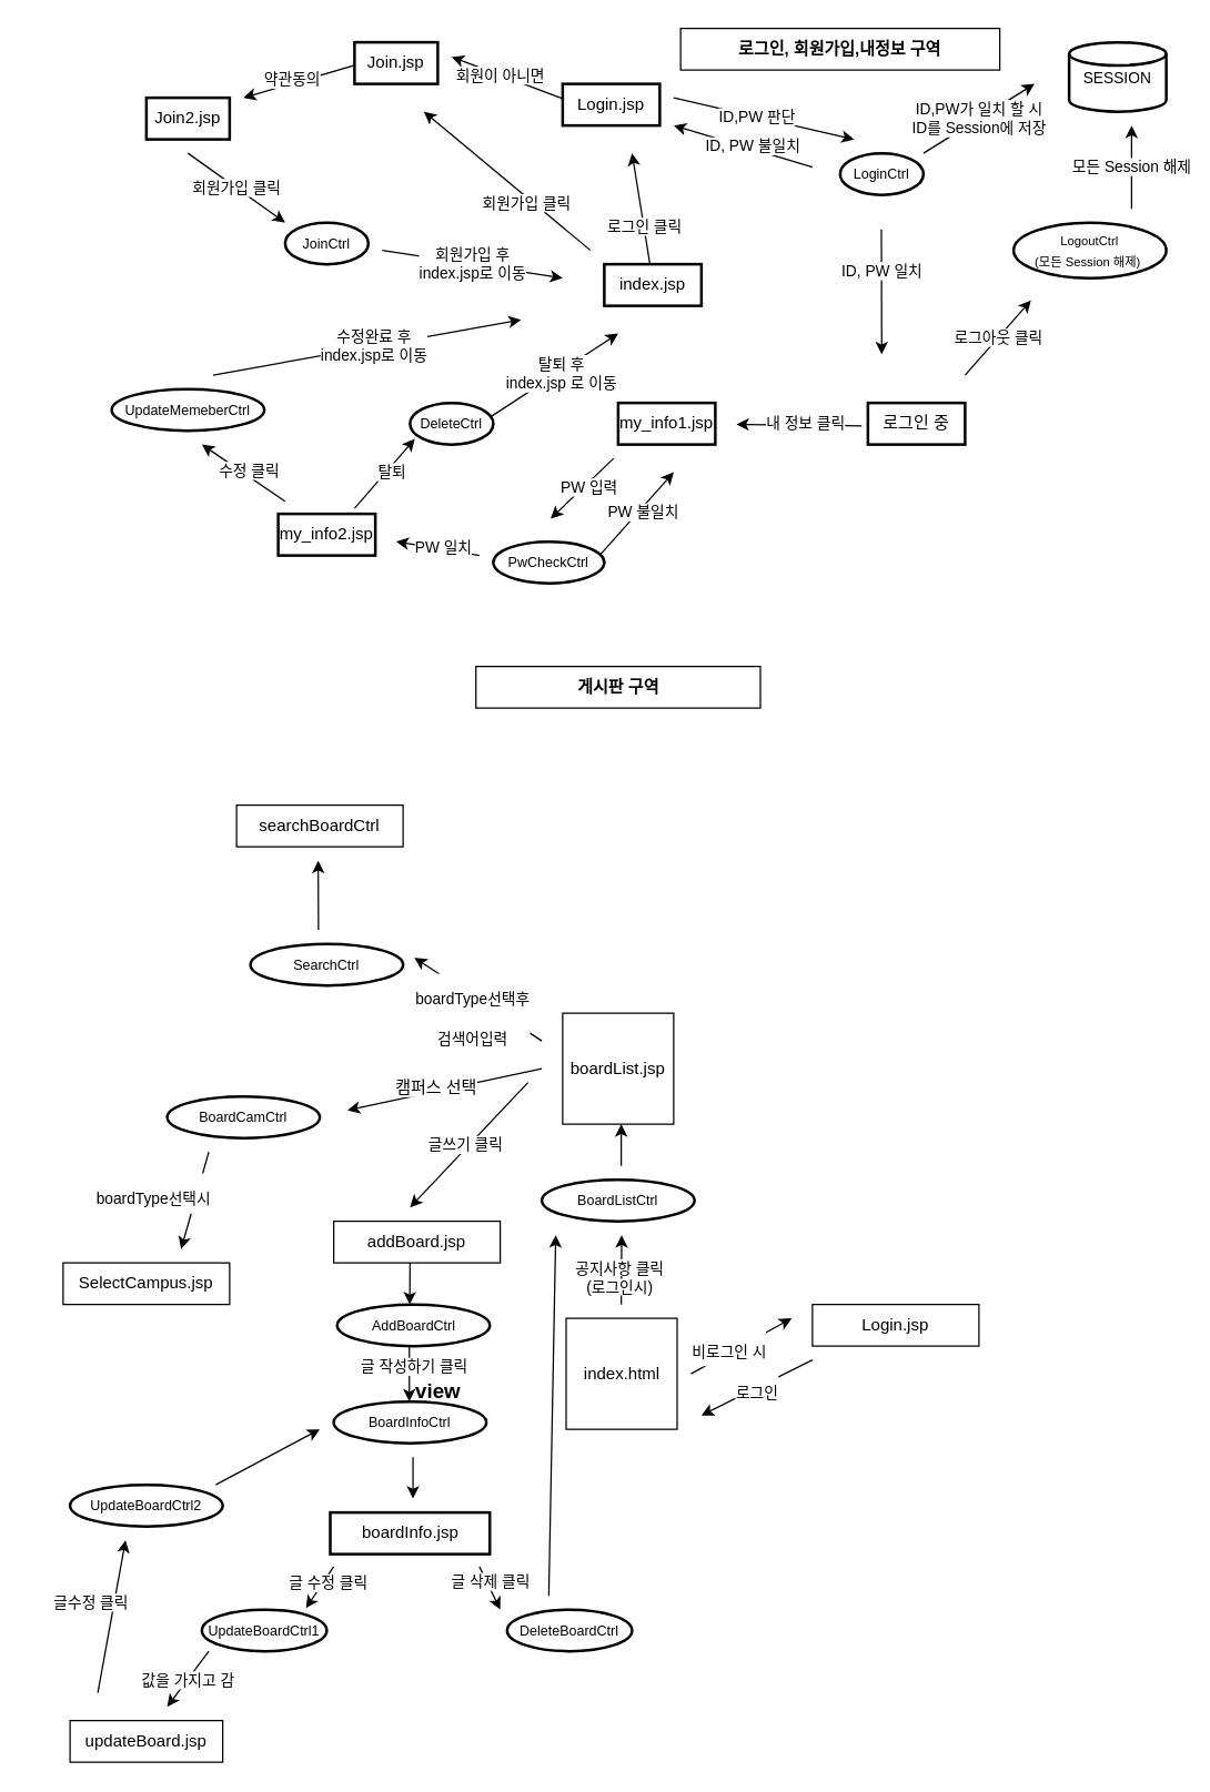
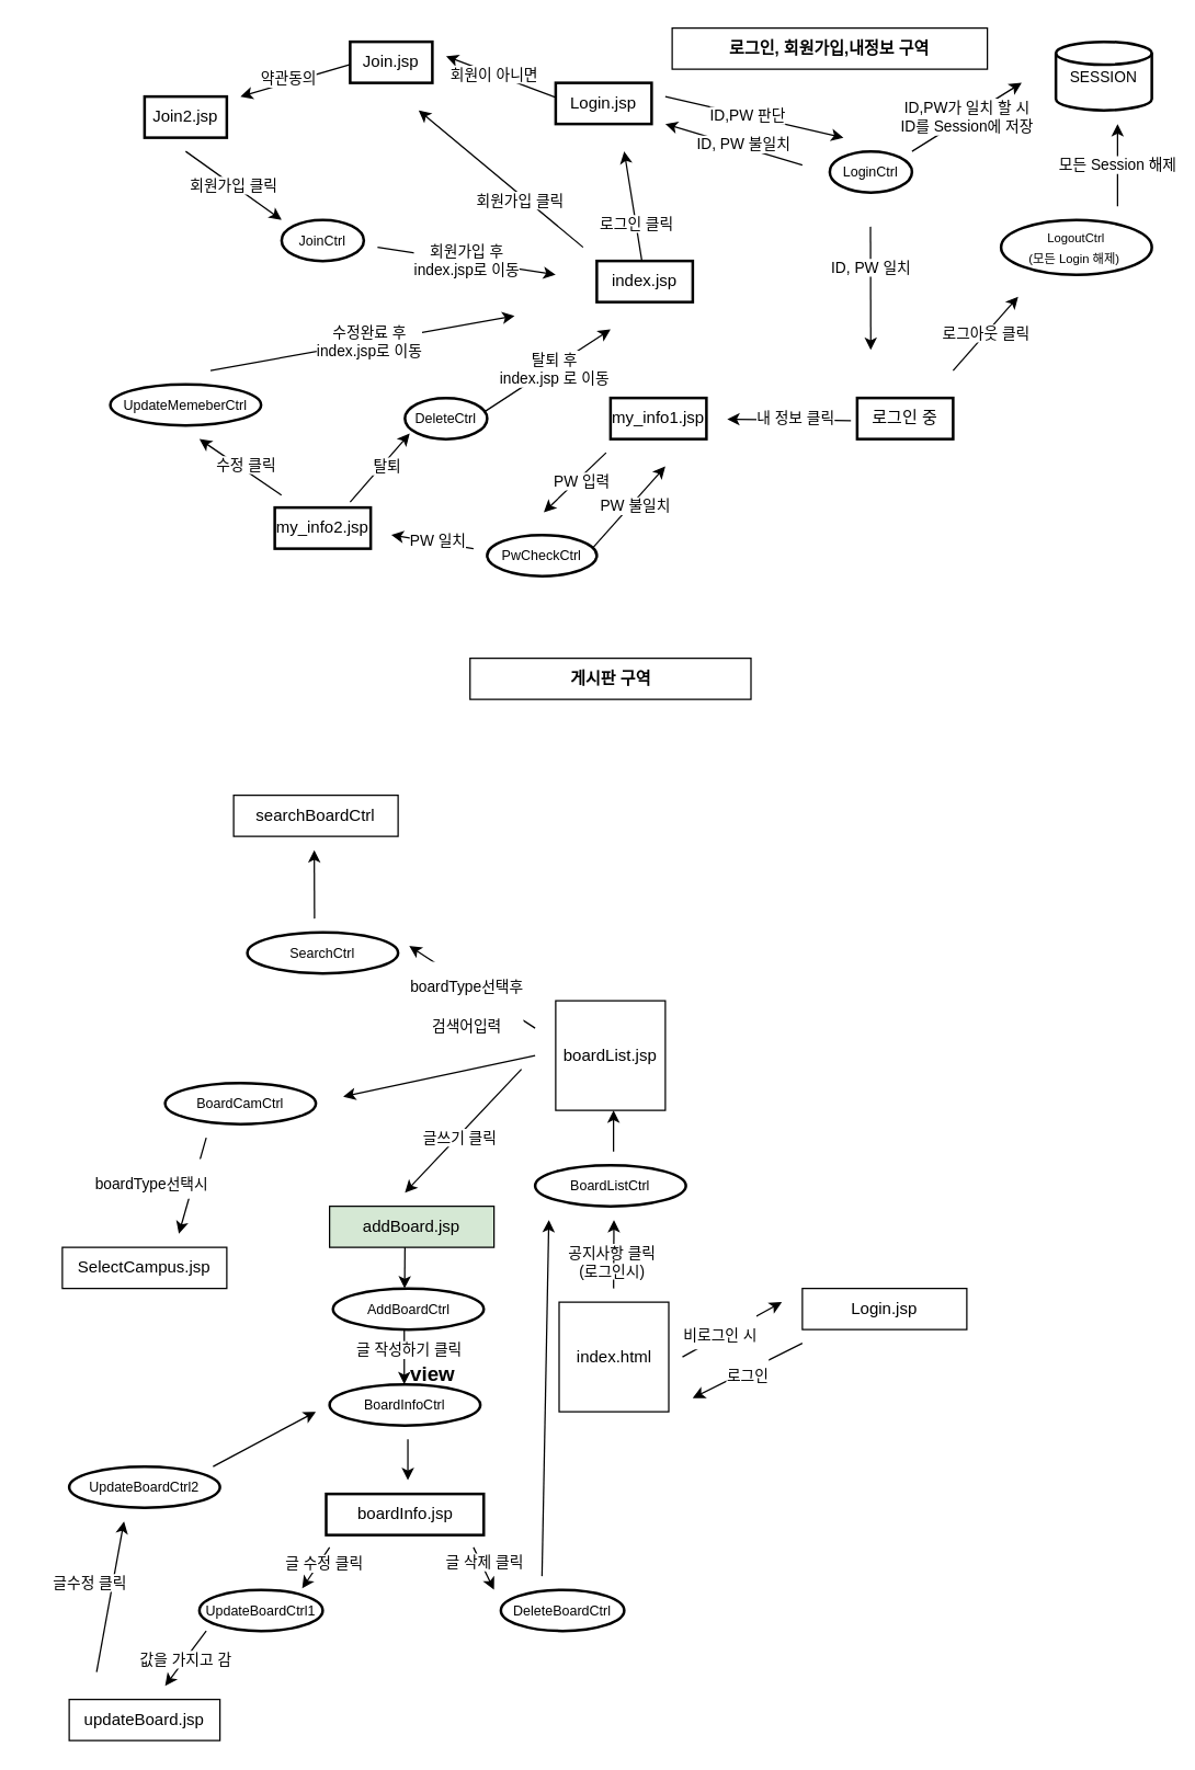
- <mxCell id="3" value="&lt;font style=&quot;font-size: 9px;&quot;&gt;LogoutCtrl&lt;br style=&quot;font-size: 9px;&quot;&gt;(모든 Session 해제)&amp;nbsp;&lt;/font&gt;" style="strokeWidth=2;html=1;shape=mxgraph.flowchart.start_2;whiteSpace=wrap;rounded=0;labelBackgroundColor=none;" parent="1" vertex="1"><mxGeometry x="730" y="160" width="110" height="40" as="geometry" /></mxCell>
+ <mxCell id="3" value="&lt;font style=&quot;font-size: 9px;&quot;&gt;LogoutCtrl&lt;br style=&quot;font-size: 9px;&quot;&gt;(모든 Login 해제)&amp;nbsp;&lt;/font&gt;" style="strokeWidth=2;html=1;shape=mxgraph.flowchart.start_2;whiteSpace=wrap;rounded=0;labelBackgroundColor=none;" parent="1" vertex="1"><mxGeometry x="730" y="160" width="110" height="40" as="geometry" /></mxCell>
- <mxCell id="61" value="&lt;div style=&quot;text-align: center;&quot;&gt;캠퍼스 선택&lt;/div&gt;" style="text;whiteSpace=wrap;html=1;labelBorderColor=none;labelBackgroundColor=default;" parent="1" vertex="1"><mxGeometry x="282.5" y="770" width="77.5" height="20" as="geometry" /></mxCell>
- <mxCell id="65" value="글쓰기 클릭" style="edgeLabel;html=1;align=center;verticalAlign=middle;resizable=0;points=[];" parent="1" vertex="1" connectable="0"><mxGeometry x="290" y="810" width="90" height="30" as="geometry" /></mxCell>
+ <mxCell id="65" value="글쓰기 클릭" style="edgeLabel;html=1;align=center;verticalAlign=middle;resizable=0;points=[];" parent="1" vertex="1" connectable="0"><mxGeometry x="290" y="810" width="90" height="40" as="geometry" /></mxCell>
- <mxCell id="63" value="addBoard.jsp" style="rounded=0;whiteSpace=wrap;html=1;" parent="1" vertex="1"><mxGeometry x="240" y="880" width="120" height="30" as="geometry" /></mxCell>
+ <mxCell id="63" value="addBoard.jsp" style="rounded=0;whiteSpace=wrap;html=1;fillColor=#d5e8d4;" parent="1" vertex="1"><mxGeometry x="240" y="880" width="120" height="30" as="geometry" /></mxCell>
